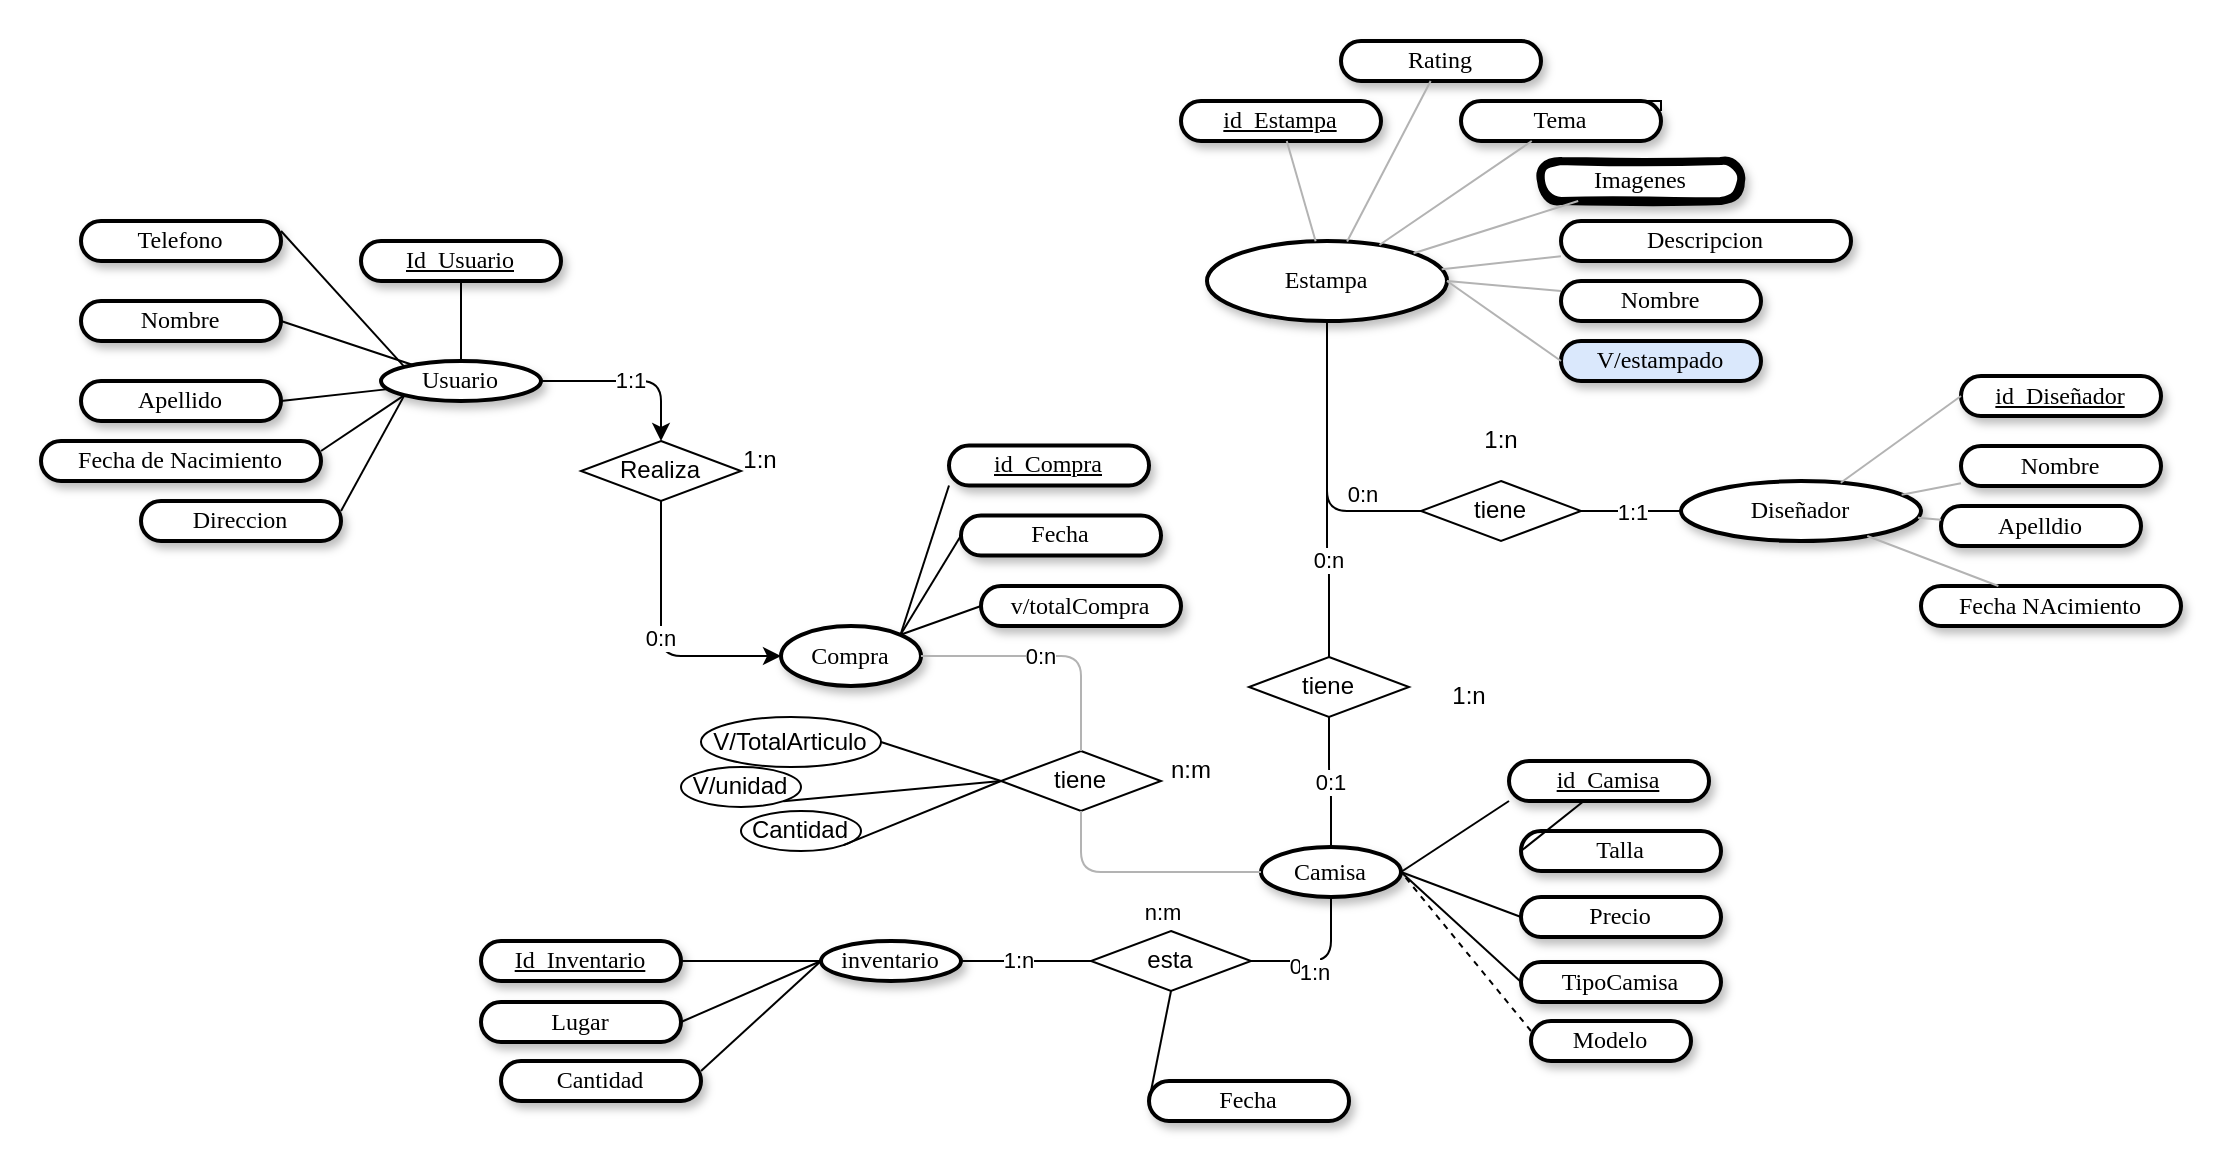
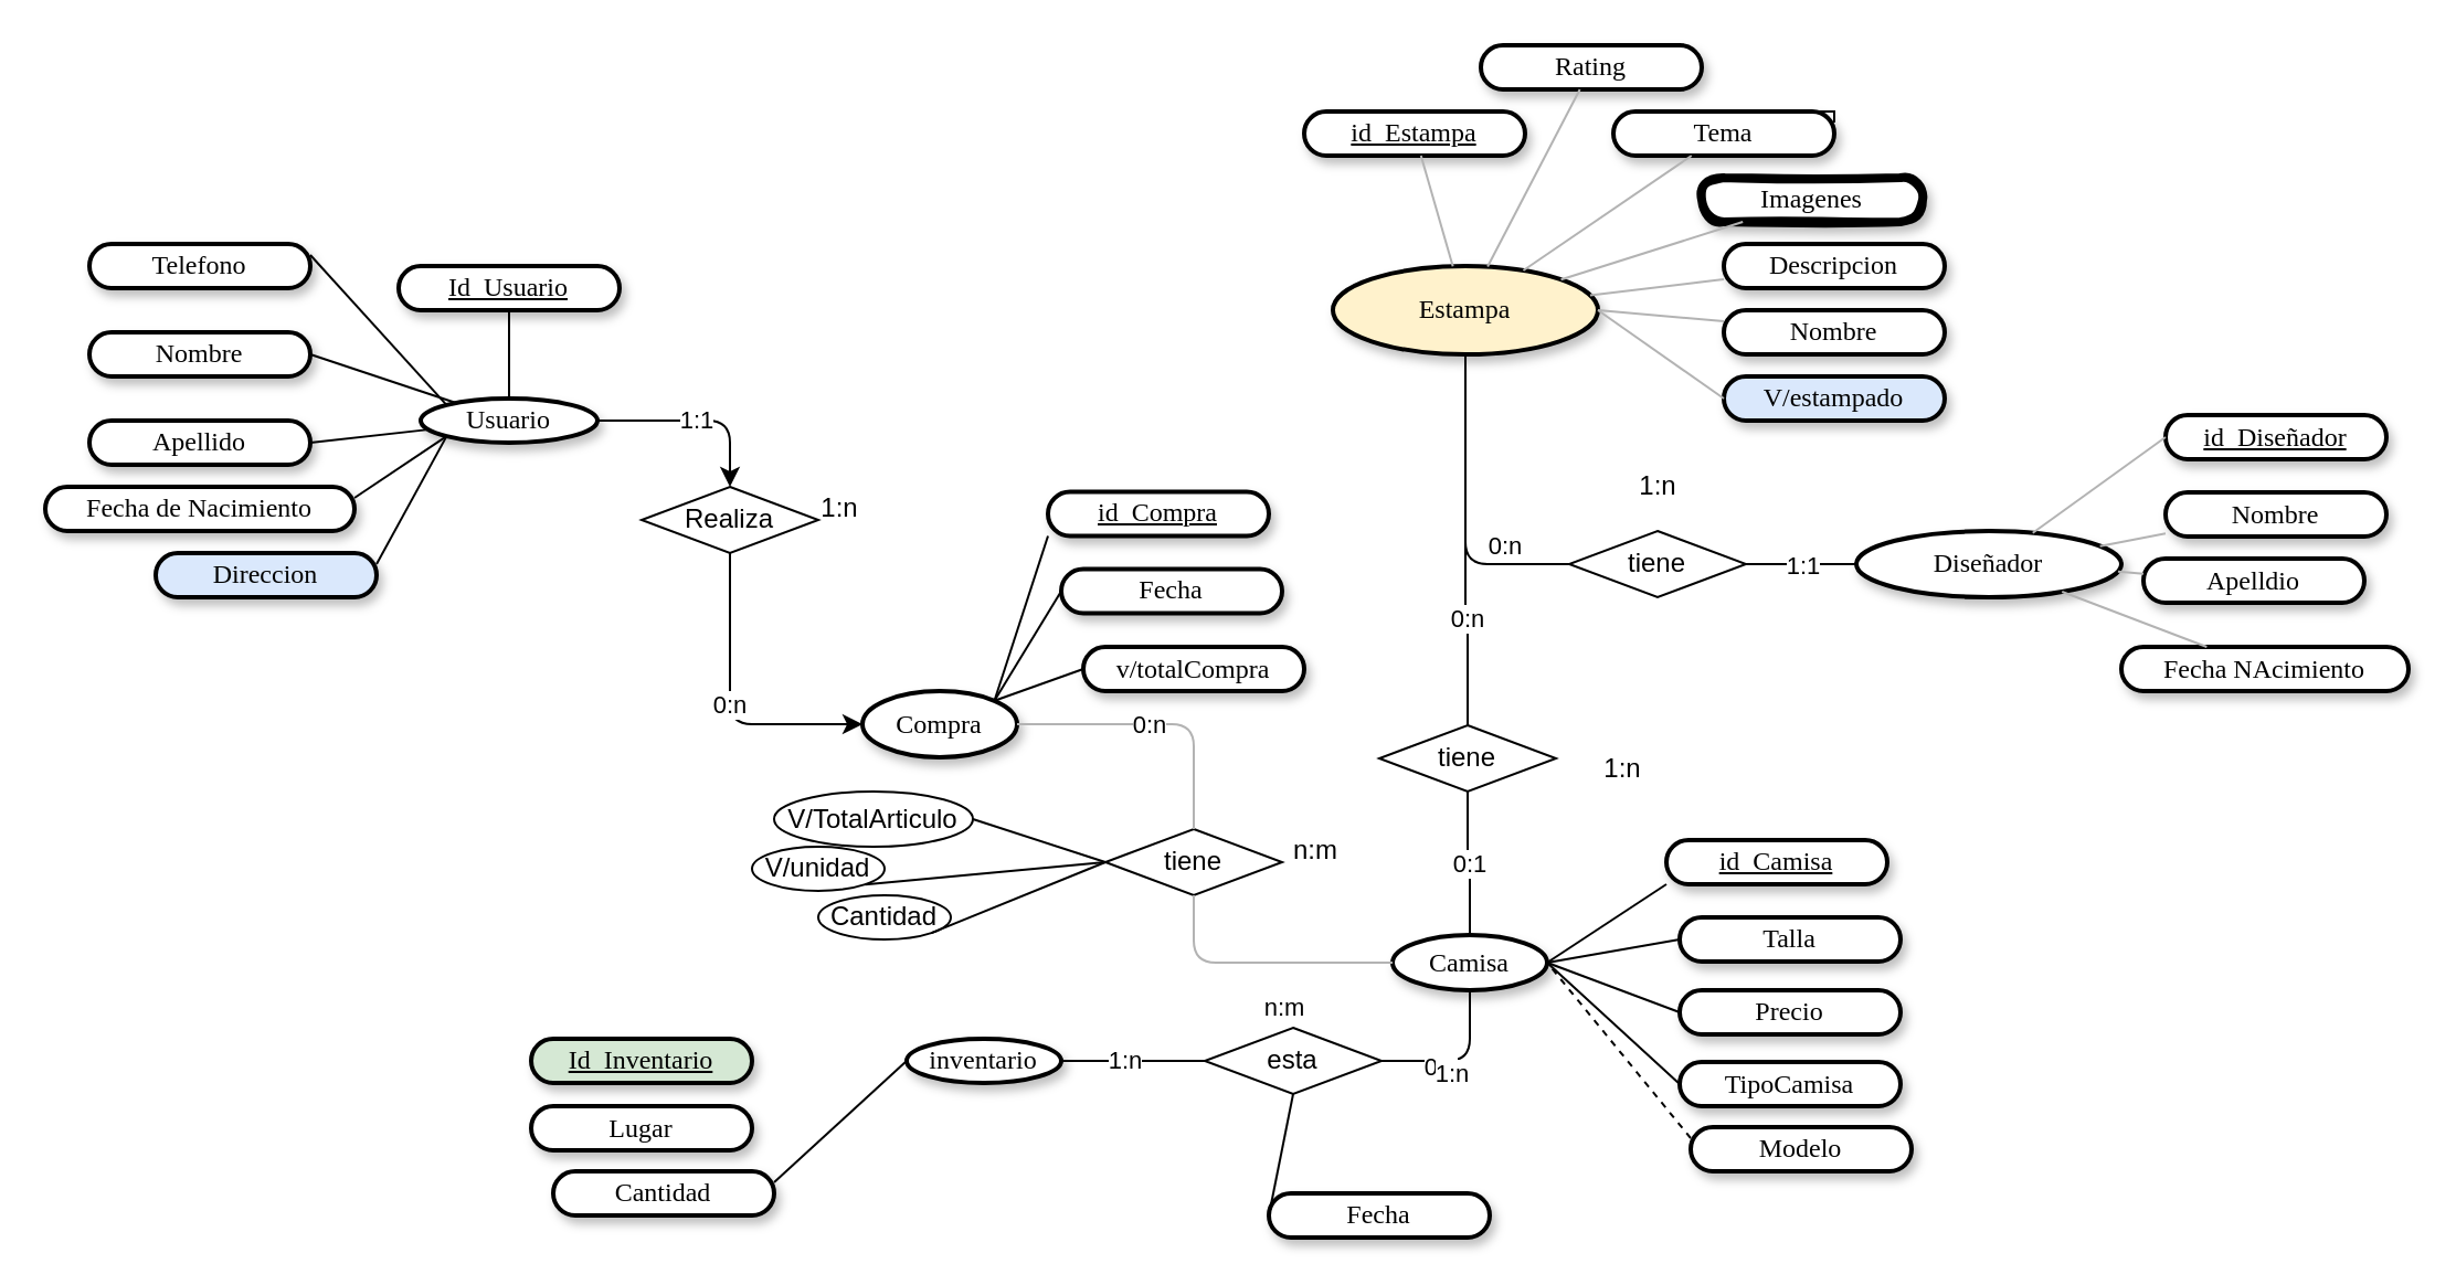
- <mxCell id="17" value="&lt;span&gt;Descripcion&lt;/span&gt;" style="whiteSpace=wrap;html=1;rounded=1;shadow=1;comic=0;labelBackgroundColor=none;strokeWidth=2;fontFamily=Verdana;fontSize=12;align=center;arcSize=50;" parent="1" vertex="1"><mxGeometry x="780" y="110" width="145" height="20" as="geometry" /></mxCell>
+ <mxCell id="17" value="&lt;span&gt;Descripcion&lt;/span&gt;" style="whiteSpace=wrap;html=1;rounded=1;shadow=1;comic=0;labelBackgroundColor=none;strokeWidth=2;fontFamily=Verdana;fontSize=12;align=center;arcSize=50;" parent="1" vertex="1"><mxGeometry x="780" y="110" width="100" height="20" as="geometry" /></mxCell>
- <mxCell id="6" value="&lt;span&gt;Estampa&lt;/span&gt;" style="ellipse;whiteSpace=wrap;html=1;rounded=1;shadow=1;comic=0;labelBackgroundColor=none;strokeWidth=2;fontFamily=Verdana;fontSize=12;align=center;" parent="1" vertex="1"><mxGeometry x="603" y="120" width="120" height="40" as="geometry" /></mxCell>
+ <mxCell id="6" value="&lt;span&gt;Estampa&lt;/span&gt;" style="ellipse;whiteSpace=wrap;html=1;rounded=1;shadow=1;comic=0;labelBackgroundColor=none;strokeWidth=2;fontFamily=Verdana;fontSize=12;align=center;fillColor=#fff2cc;" parent="1" vertex="1"><mxGeometry x="603" y="120" width="120" height="40" as="geometry" /></mxCell>
- <mxCell id="101" value="&lt;span&gt;Direccion&lt;/span&gt;" style="whiteSpace=wrap;html=1;rounded=1;shadow=1;comic=0;labelBackgroundColor=none;strokeWidth=2;fontFamily=Verdana;fontSize=12;align=center;arcSize=50;" vertex="1" parent="1"><mxGeometry x="70" y="250" width="100" height="20" as="geometry" /></mxCell>
+ <mxCell id="101" value="&lt;span&gt;Direccion&lt;/span&gt;" style="whiteSpace=wrap;html=1;rounded=1;shadow=1;comic=0;labelBackgroundColor=none;strokeWidth=2;fontFamily=Verdana;fontSize=12;align=center;arcSize=50;fillColor=#dae8fc;" vertex="1" parent="1"><mxGeometry x="70" y="250" width="100" height="20" as="geometry" /></mxCell>
- <mxCell id="79" value="" style="endArrow=none;html=1;endFill=0;exitX=0;exitY=0.5;exitDx=0;exitDy=0;" edge="1" parent="1" source="78" target="77"><mxGeometry width="50" height="50" relative="1" as="geometry"><mxPoint x="764" y="410" as="sourcePoint" /><mxPoint x="710" y="445.5" as="targetPoint" /></mxGeometry></mxCell>
+ <mxCell id="79" value="" style="endArrow=none;html=1;endFill=0;entryX=1;entryY=0.5;entryDx=0;entryDy=0;exitX=0;exitY=0.5;exitDx=0;exitDy=0;" edge="1" parent="1" source="78" target="51"><mxGeometry width="50" height="50" relative="1" as="geometry"><mxPoint x="764" y="410" as="sourcePoint" /><mxPoint x="710" y="445.5" as="targetPoint" /></mxGeometry></mxCell>
- <mxCell id="40" value="&lt;span&gt;&lt;u&gt;Id_Inventario&lt;/u&gt;&lt;/span&gt;" style="whiteSpace=wrap;html=1;rounded=1;shadow=1;comic=0;labelBackgroundColor=none;strokeWidth=2;fontFamily=Verdana;fontSize=12;align=center;arcSize=50;" parent="1" vertex="1"><mxGeometry x="240" y="470" width="100" height="20" as="geometry" /></mxCell>
+ <mxCell id="40" value="&lt;span&gt;&lt;u&gt;Id_Inventario&lt;/u&gt;&lt;/span&gt;" style="whiteSpace=wrap;html=1;rounded=1;shadow=1;comic=0;labelBackgroundColor=none;strokeWidth=2;fontFamily=Verdana;fontSize=12;align=center;arcSize=50;fillColor=#d5e8d4;" parent="1" vertex="1"><mxGeometry x="240" y="470" width="100" height="20" as="geometry" /></mxCell>
- <mxCell id="41" value="" style="endArrow=none;html=1;" parent="1" source="40" target="27" edge="1"><mxGeometry width="50" height="50" relative="1" as="geometry"><mxPoint x="104" y="414" as="sourcePoint" /><mxPoint x="170" y="436" as="targetPoint" /></mxGeometry></mxCell>
- <mxCell id="98" value="" style="endArrow=none;html=1;endFill=0;exitX=1;exitY=0.5;exitDx=0;exitDy=0;entryX=0;entryY=0.5;entryDx=0;entryDy=0;" edge="1" parent="1" source="97" target="27"><mxGeometry width="50" height="50" relative="1" as="geometry"><mxPoint x="244" y="515" as="sourcePoint" /><mxPoint x="210.179" y="579.831" as="targetPoint" /></mxGeometry></mxCell>
- <mxCell id="93" value="&lt;span&gt;Modelo&lt;/span&gt;" style="whiteSpace=wrap;html=1;rounded=1;shadow=1;comic=0;labelBackgroundColor=none;strokeWidth=2;fontFamily=Verdana;fontSize=12;align=center;arcSize=50;" vertex="1" parent="1"><mxGeometry x="765" y="510" width="80" height="20" as="geometry" /></mxCell>
+ <mxCell id="93" value="&lt;span&gt;Modelo&lt;/span&gt;" style="whiteSpace=wrap;html=1;rounded=1;shadow=1;comic=0;labelBackgroundColor=none;strokeWidth=2;fontFamily=Verdana;fontSize=12;align=center;arcSize=50;" vertex="1" parent="1"><mxGeometry x="765" y="510" width="100" height="20" as="geometry" /></mxCell>
